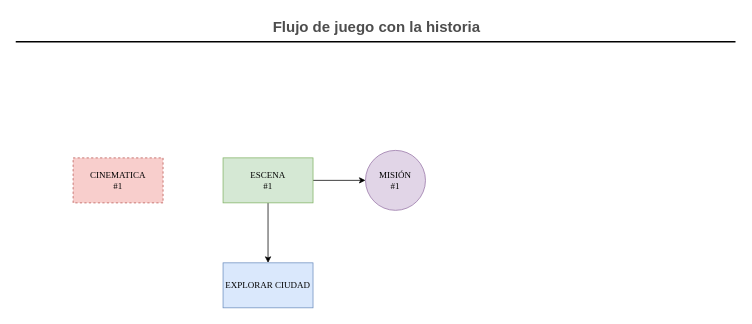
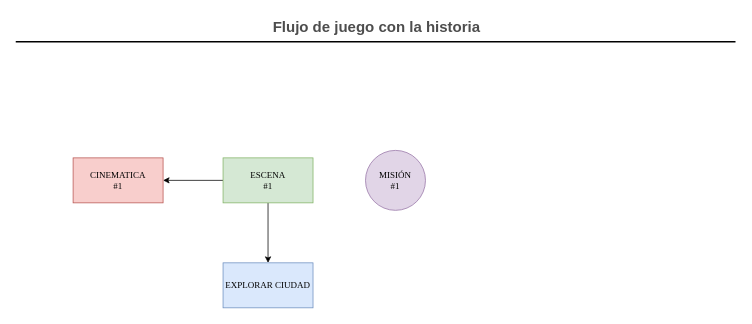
- <mxCell id="4" value="CINEMATICA&lt;br&gt;#1" style="rounded=0;whiteSpace=wrap;html=1;fillColor=#f8cecc;strokeColor=#b85450;fontFamily=Tahoma;dashed=1;" parent="1" vertex="1"><mxGeometry x="97" y="210" width="120" height="60" as="geometry" /></mxCell>
+ <mxCell id="4" value="CINEMATICA&lt;br&gt;#1" style="rounded=0;whiteSpace=wrap;html=1;fillColor=#f8cecc;strokeColor=#b85450;fontFamily=Tahoma;" parent="1" vertex="1"><mxGeometry x="97" y="210" width="120" height="60" as="geometry" /></mxCell>
- <mxCell id="5" value="" style="edgeStyle=orthogonalEdgeStyle;rounded=0;orthogonalLoop=1;jettySize=auto;html=1;" parent="1" source="7" target="8" edge="1"><mxGeometry relative="1" as="geometry" /></mxCell>
+ <mxCell id="5" value="" style="edgeStyle=orthogonalEdgeStyle;rounded=0;orthogonalLoop=1;jettySize=auto;html=1;" parent="1" source="7" target="4" edge="1"><mxGeometry relative="1" as="geometry" /></mxCell>
